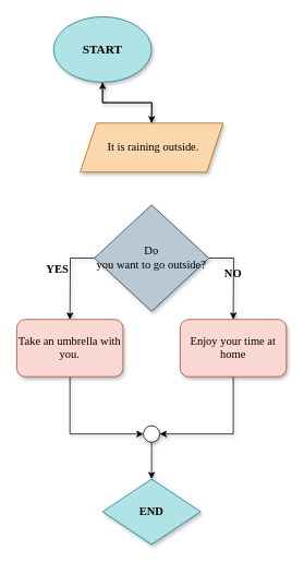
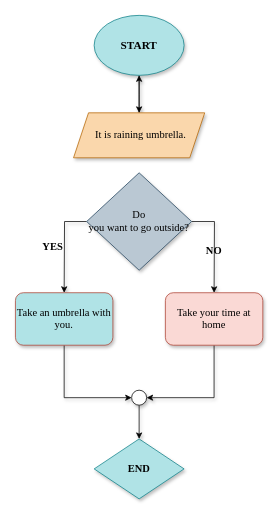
- <mxCell id="3" value="&lt;font size=&quot;1&quot; face=&quot;Verdana&quot;&gt;&lt;b style=&quot;font-size: 15px&quot;&gt;START&lt;/b&gt;&lt;/font&gt;" style="ellipse;whiteSpace=wrap;html=1;shadow=1;sketch=0;fillColor=#b0e3e6;strokeColor=#0e8088;" vertex="1" parent="1"><mxGeometry x="65" y="20" width="120" height="80" as="geometry" /></mxCell>
+ <mxCell id="3" value="&lt;font size=&quot;1&quot; face=&quot;Verdana&quot;&gt;&lt;b style=&quot;font-size: 15px&quot;&gt;START&lt;/b&gt;&lt;/font&gt;" style="ellipse;whiteSpace=wrap;html=1;shadow=1;sketch=0;fillColor=#b0e3e6;strokeColor=#0e8088;" vertex="1" parent="1"><mxGeometry x="125" y="20" width="120" height="80" as="geometry" /></mxCell>
- <mxCell id="10" value="&lt;span&gt;&lt;font style=&quot;font-size: 14px&quot; face=&quot;Verdana&quot;&gt;&amp;nbsp;It is raining outside.&lt;/font&gt;&lt;/span&gt;" style="shape=parallelogram;perimeter=parallelogramPerimeter;whiteSpace=wrap;html=1;fixedSize=1;shadow=1;fillColor=#fad7ac;strokeColor=#b46504;" vertex="1" parent="1"><mxGeometry x="97.5" y="150" width="175" height="60" as="geometry" /></mxCell>
+ <mxCell id="10" value="&lt;span&gt;&lt;font style=&quot;font-size: 14px&quot; face=&quot;Verdana&quot;&gt;&amp;nbsp;It is raining umbrella.&lt;/font&gt;&lt;/span&gt;" style="shape=parallelogram;perimeter=parallelogramPerimeter;whiteSpace=wrap;html=1;fixedSize=1;shadow=1;fillColor=#fad7ac;strokeColor=#b46504;" vertex="1" parent="1"><mxGeometry x="97.5" y="150" width="175" height="60" as="geometry" /></mxCell>
- <mxCell id="6" value="&lt;font style=&quot;font-size: 14px&quot; face=&quot;Verdana&quot;&gt;Do &lt;br&gt;you want to go outside?&lt;/font&gt;" style="rhombus;whiteSpace=wrap;html=1;shadow=1;sketch=0;fillColor=#bac8d3;strokeColor=#23445d;" vertex="1" parent="1"><mxGeometry x="115" y="250" width="140" height="130" as="geometry" /></mxCell>
+ <mxCell id="6" value="&lt;font style=&quot;font-size: 14px&quot; face=&quot;Verdana&quot;&gt;Do &lt;br&gt;you want to go outside?&lt;/font&gt;" style="rhombus;whiteSpace=wrap;html=1;shadow=1;sketch=0;fillColor=#bac8d3;strokeColor=#23445d;" vertex="1" parent="1"><mxGeometry x="115" y="230" width="140" height="130" as="geometry" /></mxCell>
- <mxCell id="12" value="&lt;font style=&quot;font-size: 14px&quot; face=&quot;Verdana&quot;&gt;Take an umbrella with you.&lt;/font&gt;" style="rounded=1;whiteSpace=wrap;html=1;shadow=1;fillColor=#fad9d5;strokeColor=#ae4132;" vertex="1" parent="1"><mxGeometry x="20" y="390" width="130" height="70" as="geometry" /></mxCell>
+ <mxCell id="12" value="&lt;font style=&quot;font-size: 14px&quot; face=&quot;Verdana&quot;&gt;Take an umbrella with you.&lt;/font&gt;" style="rounded=1;whiteSpace=wrap;html=1;shadow=1;fillColor=#b0e3e6;strokeColor=#ae4132;" vertex="1" parent="1"><mxGeometry x="20" y="390" width="130" height="70" as="geometry" /></mxCell>
- <mxCell id="14" value="&lt;font style=&quot;font-size: 14px&quot; face=&quot;Verdana&quot;&gt;Enjoy your time at home&lt;/font&gt;" style="rounded=1;whiteSpace=wrap;html=1;shadow=1;fillColor=#fad9d5;strokeColor=#ae4132;" vertex="1" parent="1"><mxGeometry x="220" y="390" width="130" height="70" as="geometry" /></mxCell>
+ <mxCell id="14" value="&lt;font style=&quot;font-size: 14px&quot; face=&quot;Verdana&quot;&gt;Take your time at home&lt;/font&gt;" style="rounded=1;whiteSpace=wrap;html=1;shadow=1;fillColor=#fad9d5;strokeColor=#ae4132;" vertex="1" parent="1"><mxGeometry x="220" y="390" width="130" height="70" as="geometry" /></mxCell>
